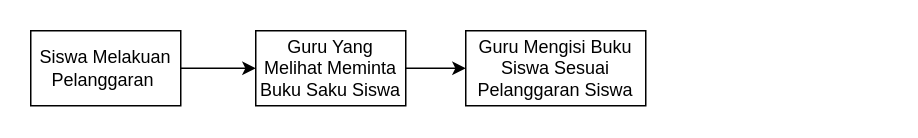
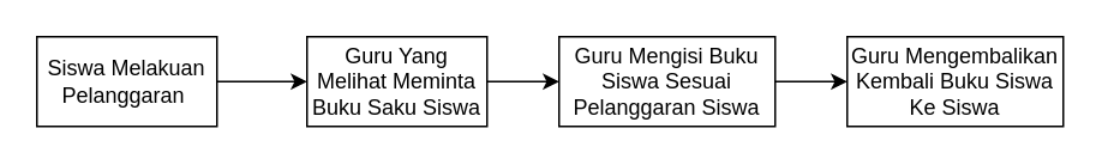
+ <mxCell id="6" value="" style="edgeStyle=orthogonalEdgeStyle;rounded=0;orthogonalLoop=1;jettySize=auto;html=1;" edge="1" parent="1" source="7" target="8"><mxGeometry relative="1" as="geometry" /></mxCell>
+ <mxCell id="8" value="Guru Mengembalikan Kembali Buku Siswa Ke Siswa" style="rounded=0;whiteSpace=wrap;html=1;" vertex="1" parent="1"><mxGeometry x="470" y="20" width="120" height="50" as="geometry" /></mxCell>
